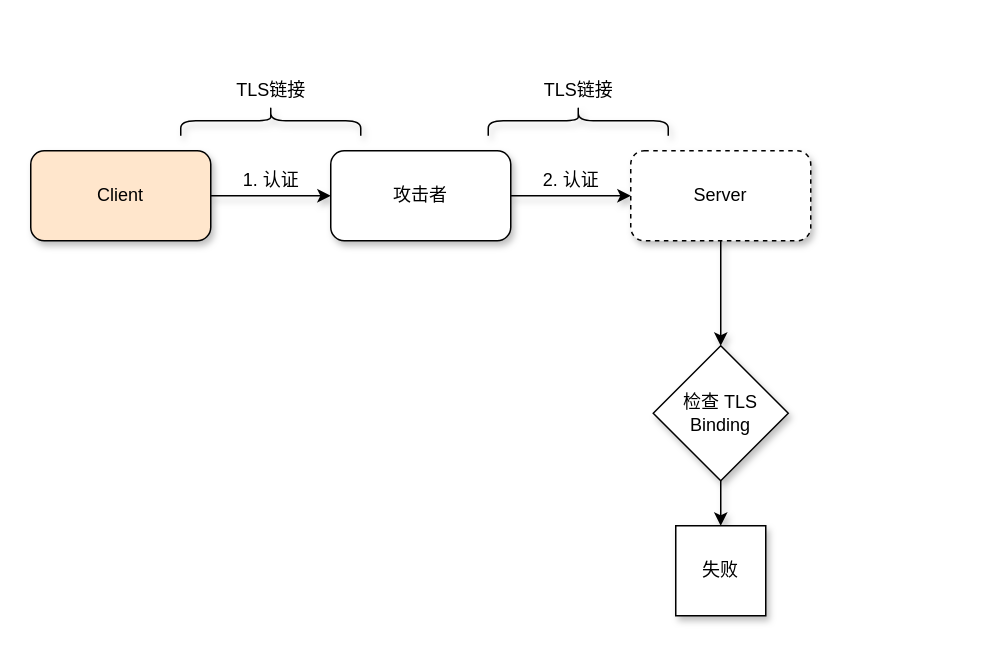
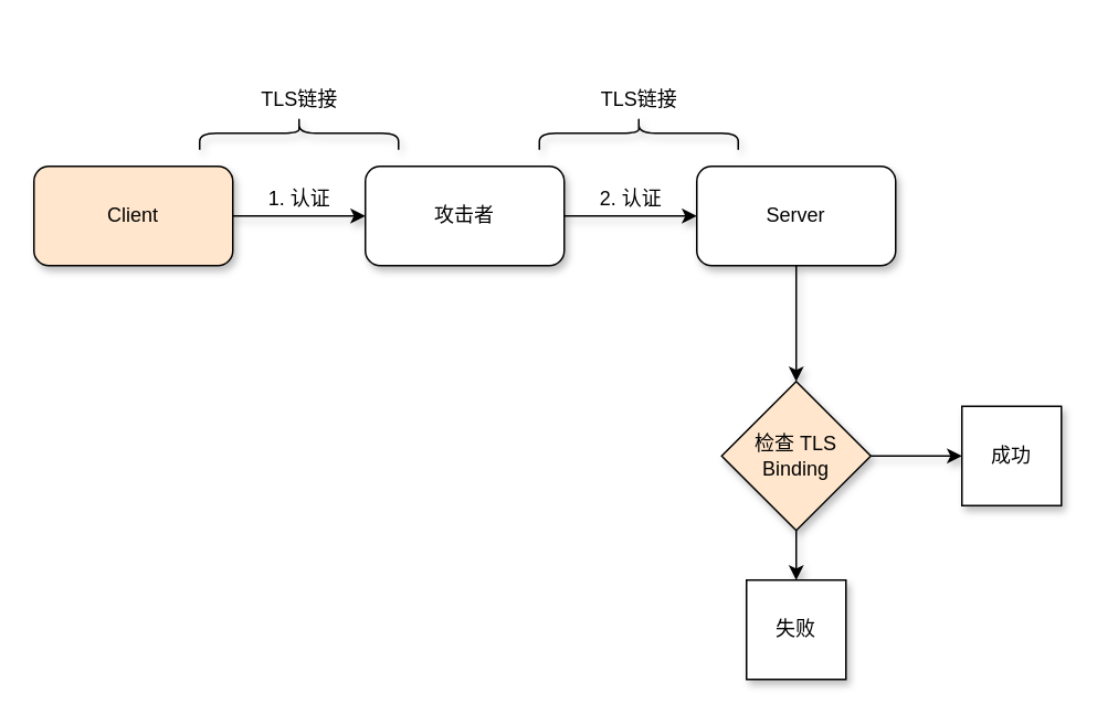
- <mxCell id="7" value="Server" style="rounded=1;whiteSpace=wrap;html=1;shadow=1;dashed=1;" parent="1" vertex="1"><mxGeometry x="420" y="100" width="120" height="60" as="geometry" /></mxCell>
+ <mxCell id="7" value="Server" style="rounded=1;whiteSpace=wrap;html=1;shadow=1;" parent="1" vertex="1"><mxGeometry x="420" y="100" width="120" height="60" as="geometry" /></mxCell>
- <mxCell id="12" value="检查 TLS Binding" style="rhombus;whiteSpace=wrap;html=1;shadow=1;" vertex="1" parent="1"><mxGeometry x="435" y="230" width="90" height="90" as="geometry" /></mxCell>
+ <mxCell id="12" value="检查 TLS Binding" style="rhombus;whiteSpace=wrap;html=1;shadow=1;fillColor=#ffe6cc;" vertex="1" parent="1"><mxGeometry x="435" y="230" width="90" height="90" as="geometry" /></mxCell>
+ <mxCell id="10" value="" style="edgeStyle=orthogonalEdgeStyle;rounded=0;orthogonalLoop=1;jettySize=auto;html=1;shadow=1;" edge="1" parent="1" source="12" target="17"><mxGeometry relative="1" as="geometry" /></mxCell>
+ <mxCell id="17" value="成功" style="whiteSpace=wrap;html=1;shadow=1;" vertex="1" parent="1"><mxGeometry x="580" y="245" width="60" height="60" as="geometry" /></mxCell>
